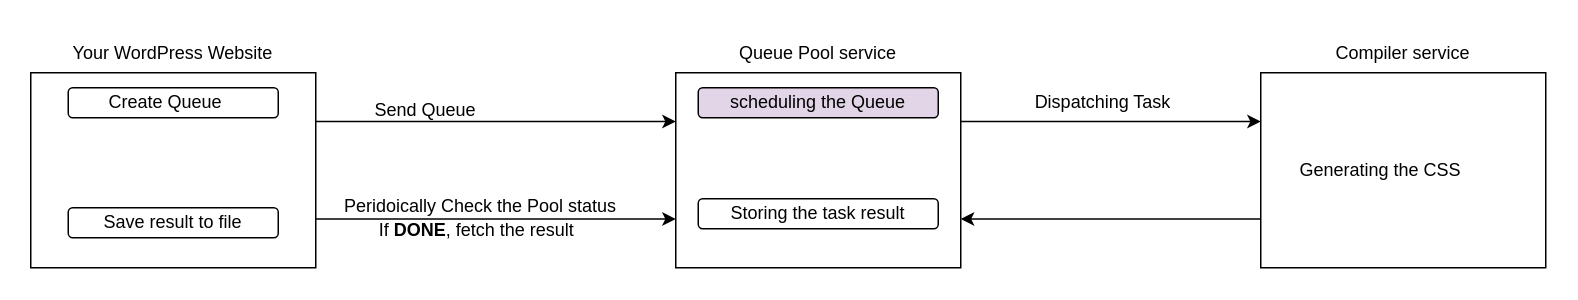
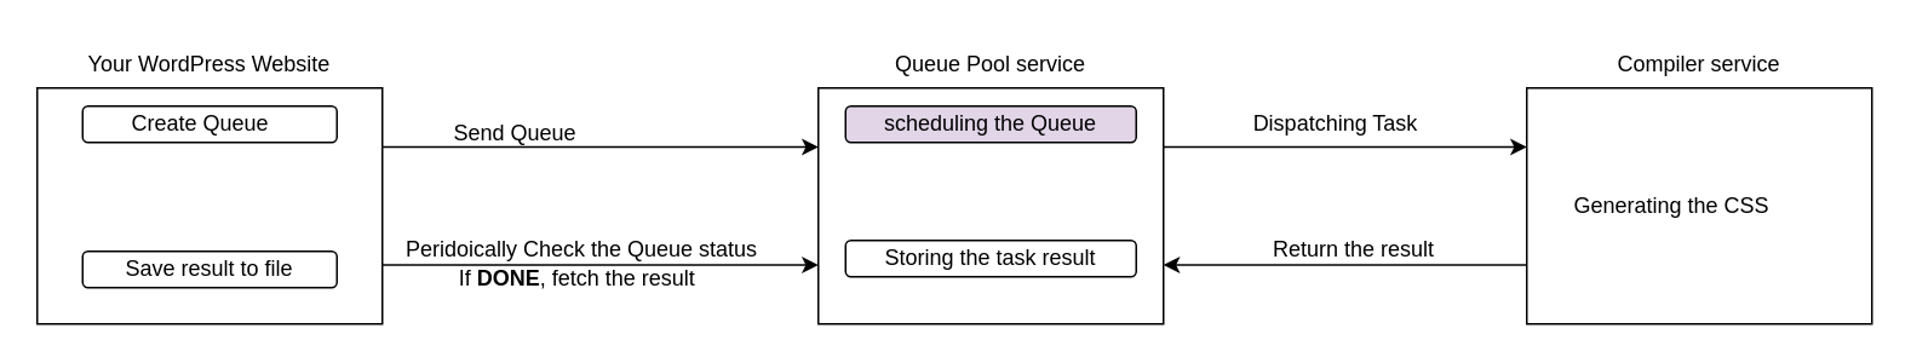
- <mxCell id="14" value="Peridoically Check the Pool status" style="text;html=1;strokeColor=none;fillColor=none;align=center;verticalAlign=middle;whiteSpace=wrap;rounded=0;" vertex="1" parent="1"><mxGeometry x="210" y="122" width="220" height="30" as="geometry" /></mxCell>
+ <mxCell id="14" value="Peridoically Check the Queue status" style="text;html=1;strokeColor=none;fillColor=none;align=center;verticalAlign=middle;whiteSpace=wrap;rounded=0;" vertex="1" parent="1"><mxGeometry x="210" y="122" width="220" height="30" as="geometry" /></mxCell>
+ <mxCell id="24" value="Return the result" style="text;html=1;strokeColor=none;fillColor=none;align=center;verticalAlign=middle;whiteSpace=wrap;rounded=0;" vertex="1" parent="1"><mxGeometry x="685" y="122" width="120" height="30" as="geometry" /></mxCell>
